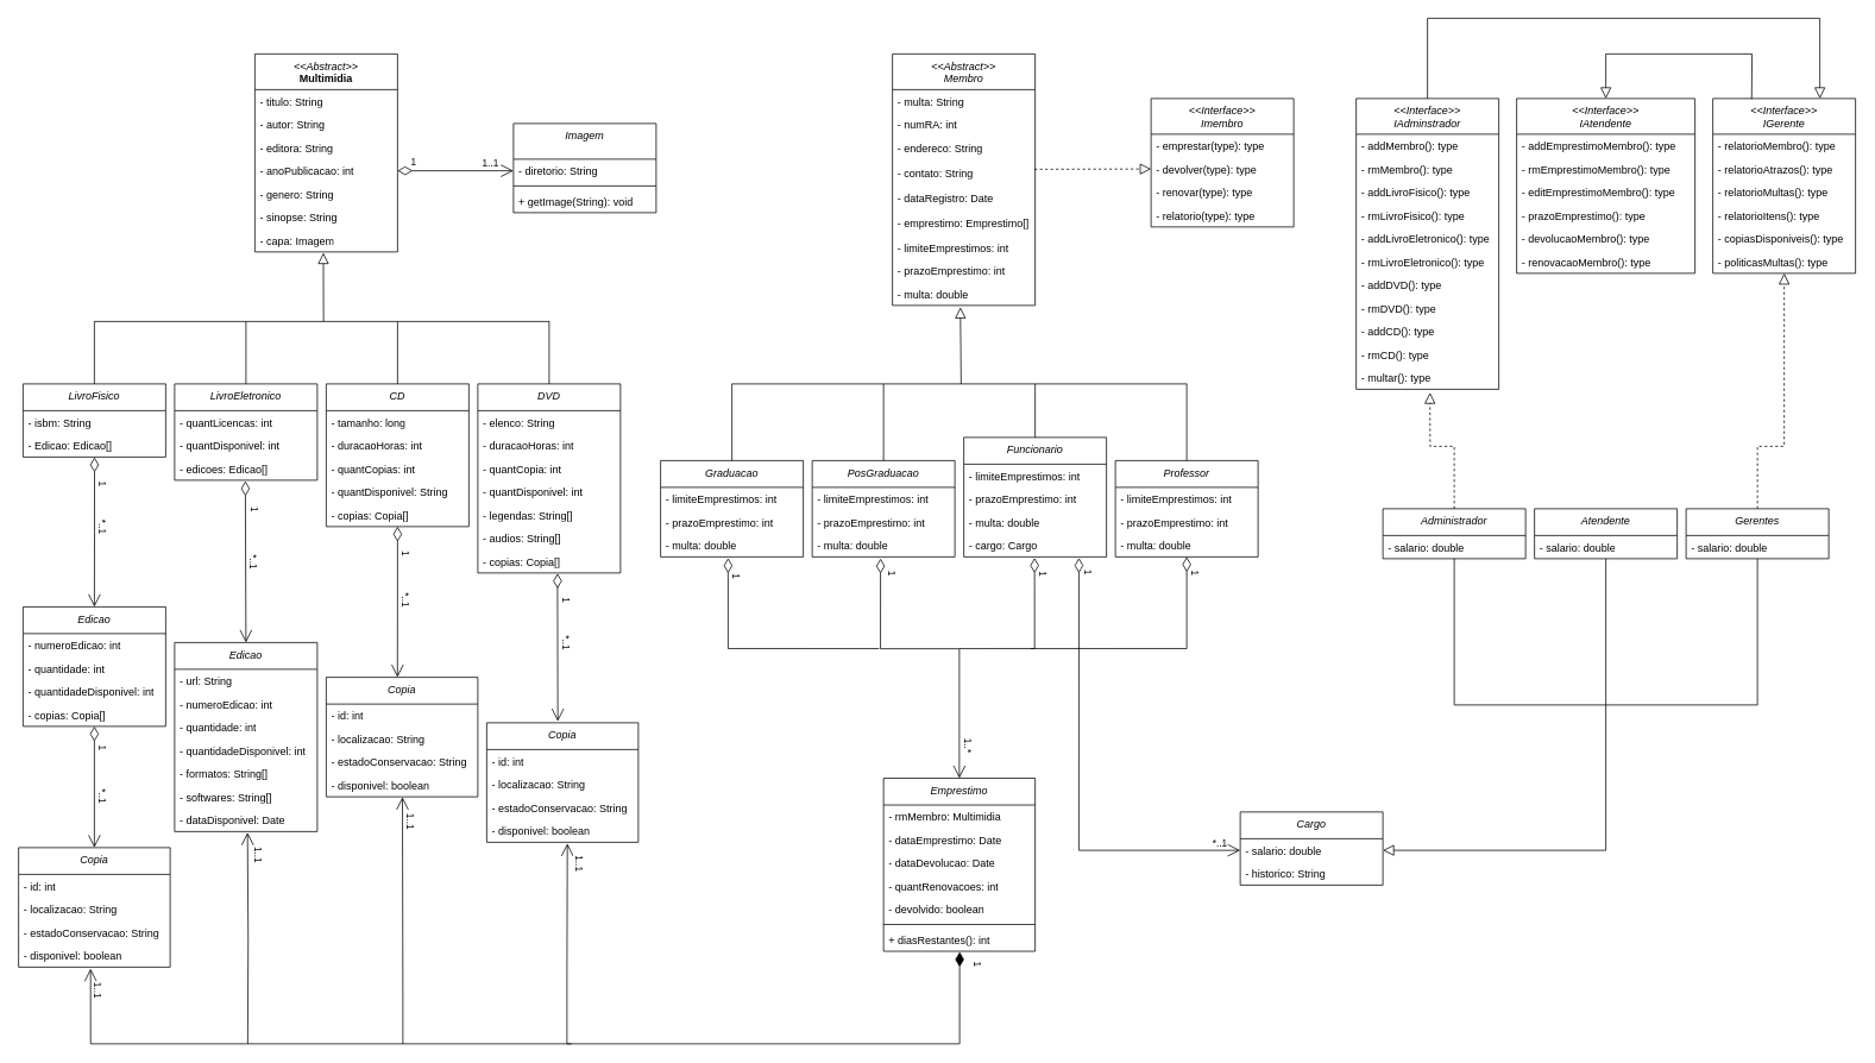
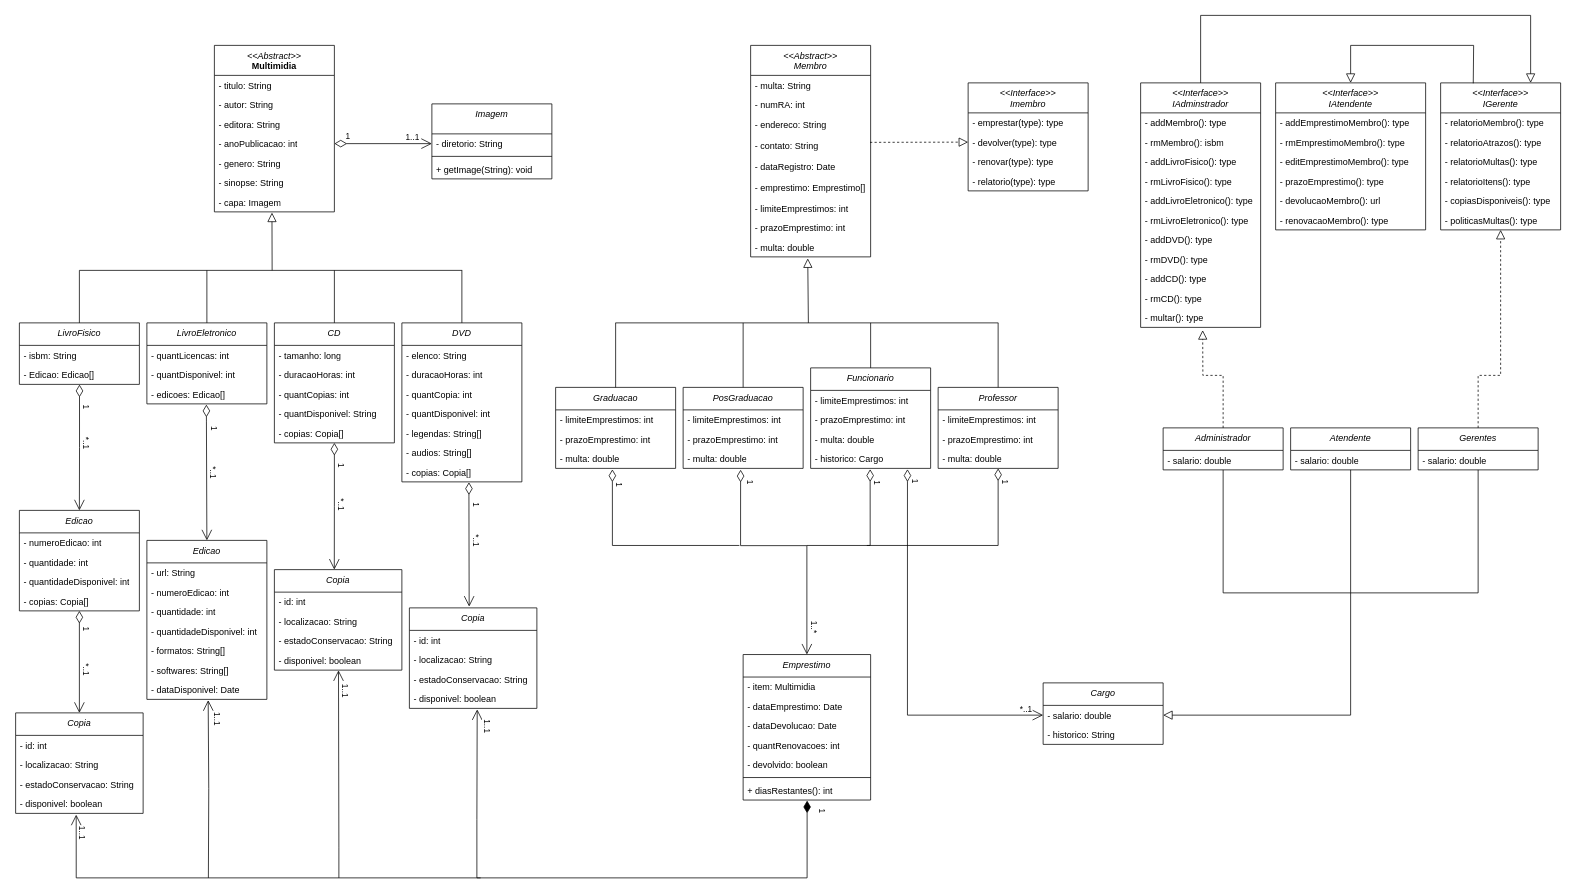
- <mxCell id="154" value="- rmMembro()&lt;span style=&quot;background-color: initial;&quot;&gt;: type&lt;/span&gt;" style="text;strokeColor=none;fillColor=none;align=left;verticalAlign=top;spacingLeft=4;spacingRight=4;overflow=hidden;rotatable=0;points=[[0,0.5],[1,0.5]];portConstraint=eastwest;whiteSpace=wrap;html=1;labelBackgroundColor=none;" vertex="1" parent="152"><mxGeometry y="66" width="160" height="26" as="geometry" /></mxCell>
+ <mxCell id="154" value="- rmMembro()&lt;span style=&quot;background-color: initial;&quot;&gt;: isbm&lt;/span&gt;" style="text;strokeColor=none;fillColor=none;align=left;verticalAlign=top;spacingLeft=4;spacingRight=4;overflow=hidden;rotatable=0;points=[[0,0.5],[1,0.5]];portConstraint=eastwest;whiteSpace=wrap;html=1;labelBackgroundColor=none;" vertex="1" parent="152"><mxGeometry y="66" width="160" height="26" as="geometry" /></mxCell>
- <mxCell id="169" value="- devolucaoMembro()&lt;span style=&quot;background-color: initial;&quot;&gt;: type&lt;/span&gt;" style="text;strokeColor=none;fillColor=none;align=left;verticalAlign=top;spacingLeft=4;spacingRight=4;overflow=hidden;rotatable=0;points=[[0,0.5],[1,0.5]];portConstraint=eastwest;whiteSpace=wrap;html=1;labelBackgroundColor=none;" vertex="1" parent="164"><mxGeometry y="144" width="200" height="26" as="geometry" /></mxCell>
+ <mxCell id="169" value="- devolucaoMembro()&lt;span style=&quot;background-color: initial;&quot;&gt;: url&lt;/span&gt;" style="text;strokeColor=none;fillColor=none;align=left;verticalAlign=top;spacingLeft=4;spacingRight=4;overflow=hidden;rotatable=0;points=[[0,0.5],[1,0.5]];portConstraint=eastwest;whiteSpace=wrap;html=1;labelBackgroundColor=none;" vertex="1" parent="164"><mxGeometry y="144" width="200" height="26" as="geometry" /></mxCell>
- <mxCell id="53" value="-&amp;nbsp;cargo&lt;span style=&quot;background-color: initial;&quot;&gt;: Cargo&lt;/span&gt;" style="text;strokeColor=none;fillColor=none;align=left;verticalAlign=top;spacingLeft=4;spacingRight=4;overflow=hidden;rotatable=0;points=[[0,0.5],[1,0.5]];portConstraint=eastwest;whiteSpace=wrap;html=1;labelBackgroundColor=none;" vertex="1" parent="49"><mxGeometry y="108" width="160" height="26" as="geometry" /></mxCell>
+ <mxCell id="53" value="-&amp;nbsp;historico&lt;span style=&quot;background-color: initial;&quot;&gt;: Cargo&lt;/span&gt;" style="text;strokeColor=none;fillColor=none;align=left;verticalAlign=top;spacingLeft=4;spacingRight=4;overflow=hidden;rotatable=0;points=[[0,0.5],[1,0.5]];portConstraint=eastwest;whiteSpace=wrap;html=1;labelBackgroundColor=none;" vertex="1" parent="49"><mxGeometry y="108" width="160" height="26" as="geometry" /></mxCell>
- <mxCell id="126" value="- rmMembro: Multimidia" style="text;strokeColor=none;fillColor=none;align=left;verticalAlign=top;spacingLeft=4;spacingRight=4;overflow=hidden;rotatable=0;points=[[0,0.5],[1,0.5]];portConstraint=eastwest;whiteSpace=wrap;html=1;labelBackgroundColor=none;" vertex="1" parent="125"><mxGeometry y="30" width="170" height="26" as="geometry" /></mxCell>
+ <mxCell id="126" value="- item: Multimidia" style="text;strokeColor=none;fillColor=none;align=left;verticalAlign=top;spacingLeft=4;spacingRight=4;overflow=hidden;rotatable=0;points=[[0,0.5],[1,0.5]];portConstraint=eastwest;whiteSpace=wrap;html=1;labelBackgroundColor=none;" vertex="1" parent="125"><mxGeometry y="30" width="170" height="26" as="geometry" /></mxCell>
